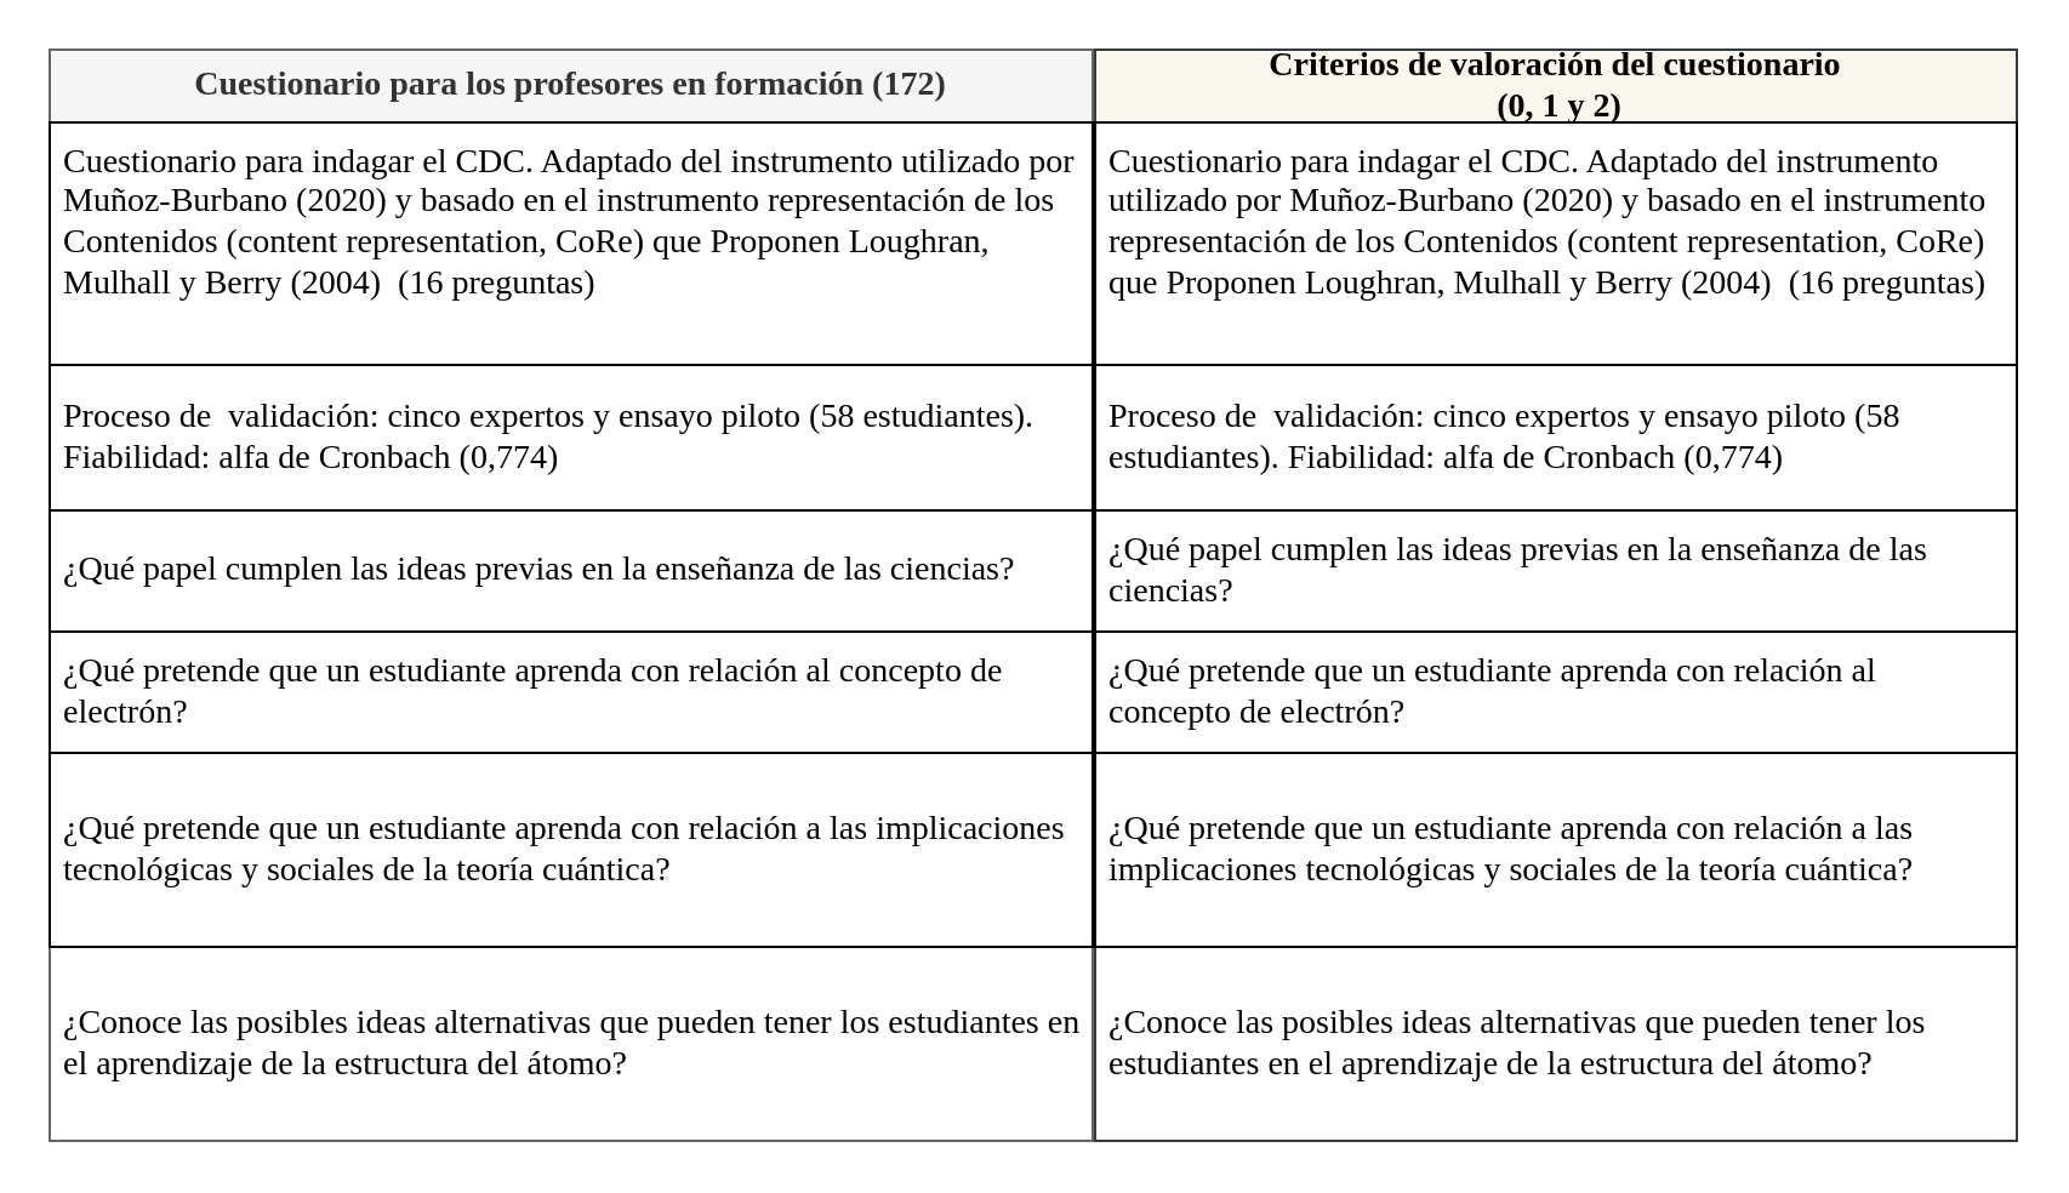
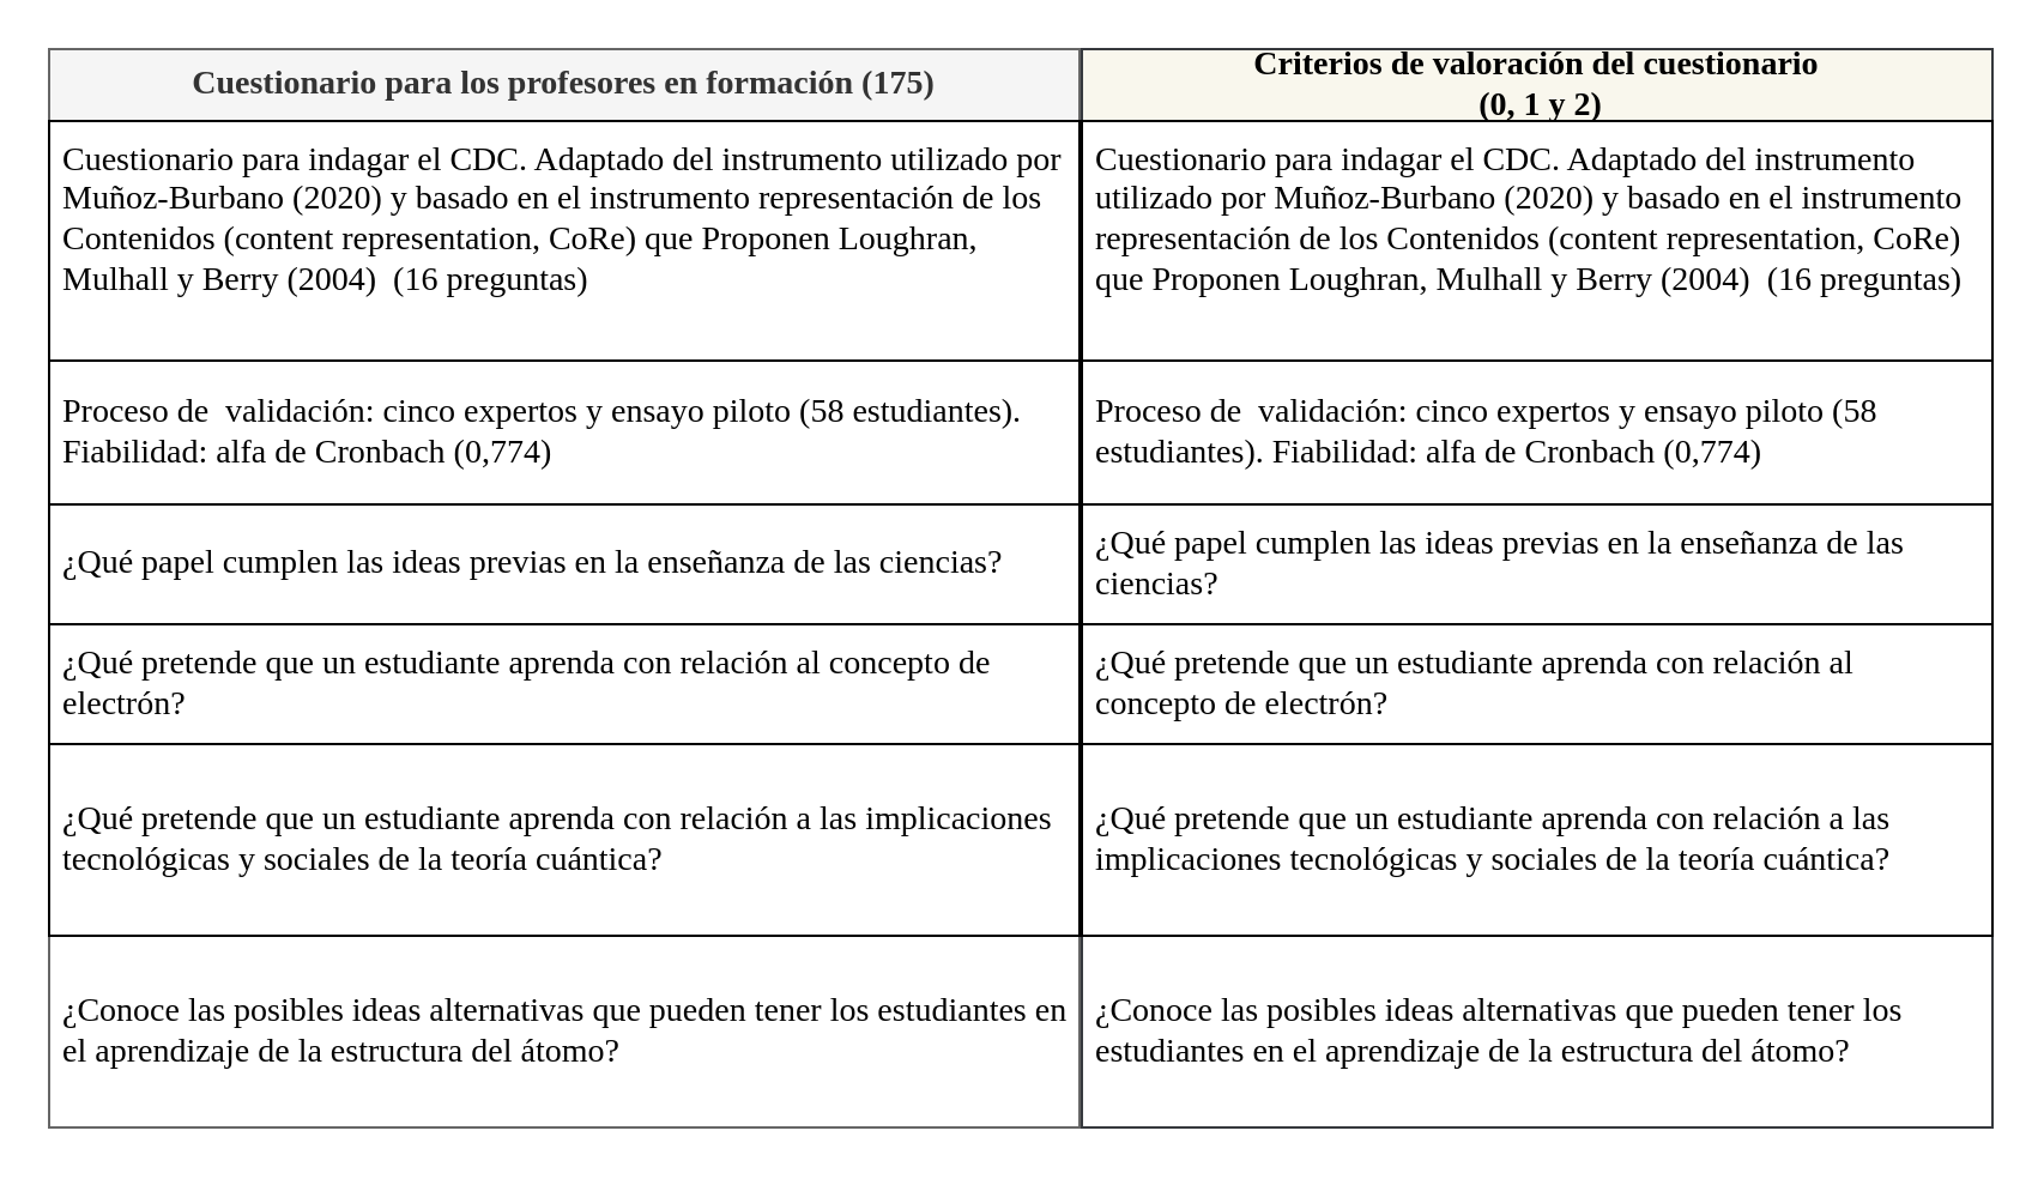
- <mxCell id="2" value="Cuestionario para los profesores en formación (172)" style="swimlane;fontStyle=1;childLayout=stackLayout;horizontal=1;startSize=30;horizontalStack=0;resizeParent=1;resizeParentMax=0;resizeLast=0;collapsible=1;marginBottom=0;whiteSpace=wrap;html=1;fontFamily=Verdana;fontSize=14;fillColor=#f5f5f5;fontColor=#333333;strokeColor=#666666;" vertex="1" parent="1"><mxGeometry x="20" y="20" width="430" height="450" as="geometry" /></mxCell>
+ <mxCell id="2" value="Cuestionario para los profesores en formación (175)" style="swimlane;fontStyle=1;childLayout=stackLayout;horizontal=1;startSize=30;horizontalStack=0;resizeParent=1;resizeParentMax=0;resizeLast=0;collapsible=1;marginBottom=0;whiteSpace=wrap;html=1;fontFamily=Verdana;fontSize=14;fillColor=#f5f5f5;fontColor=#333333;strokeColor=#666666;" vertex="1" parent="1"><mxGeometry x="20" y="20" width="430" height="450" as="geometry" /></mxCell>
